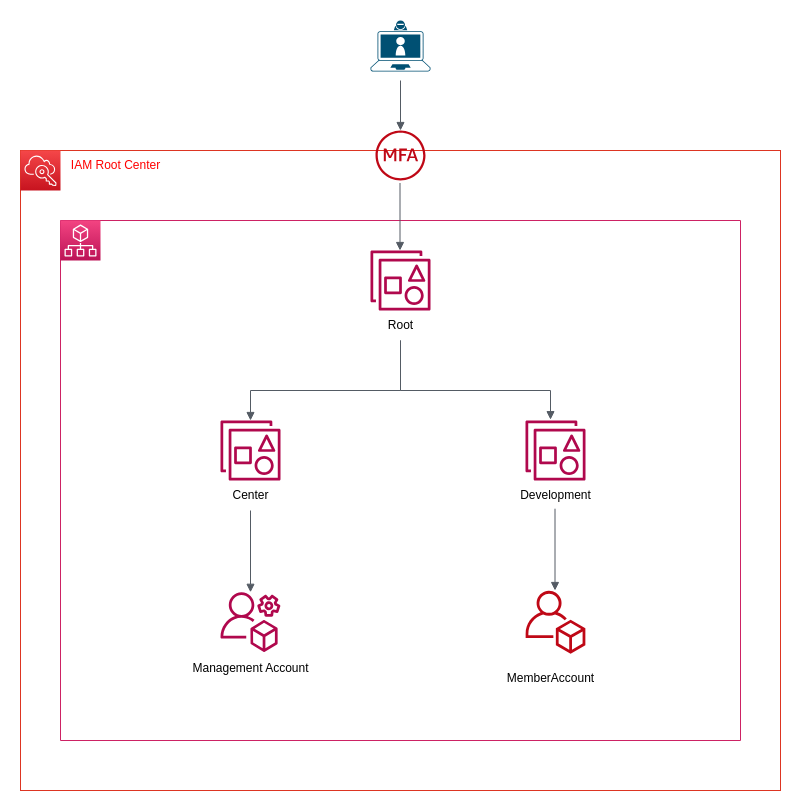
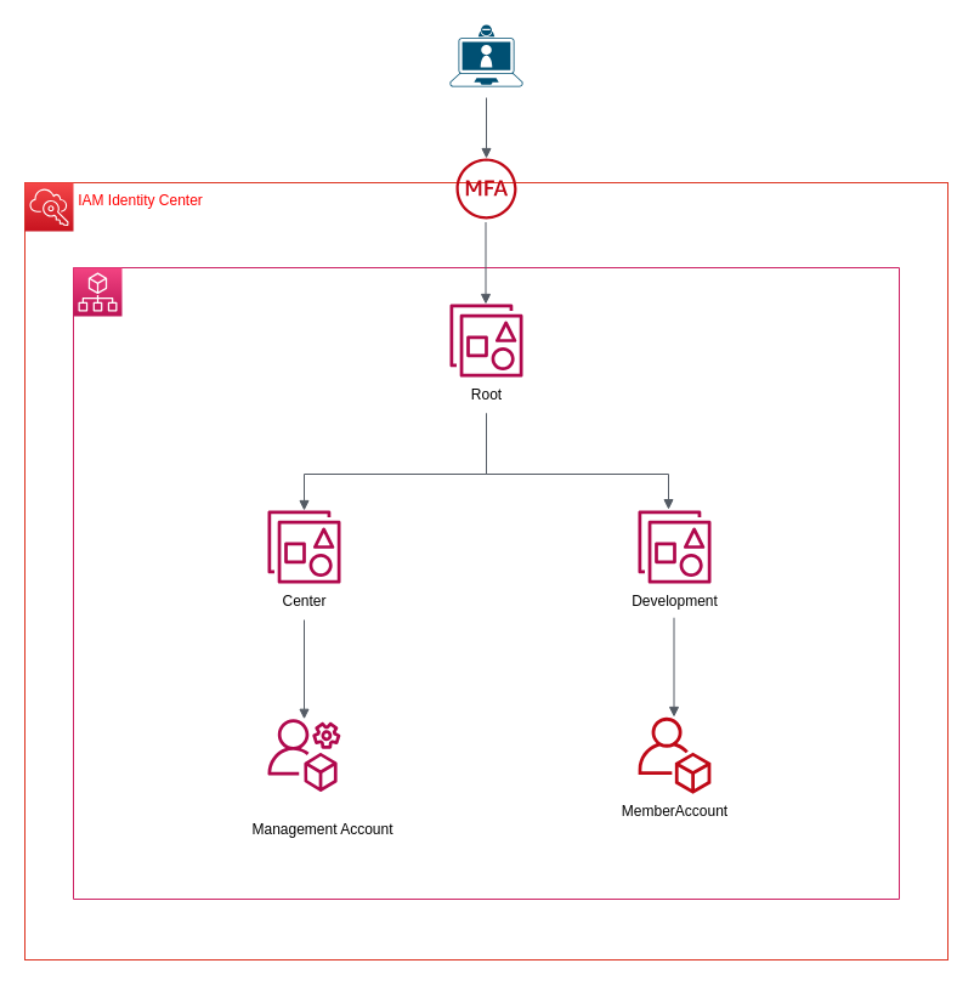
- <mxCell id="16" value="IAM Root Center" style="text;html=1;align=center;verticalAlign=middle;resizable=0;points=[];autosize=1;strokeColor=none;fillColor=none;fontColor=#FF0000;" vertex="1" parent="2"><mxGeometry x="-10" y="-70" width="130" height="30" as="geometry" /></mxCell>
+ <mxCell id="16" value="IAM Identity Center" style="text;html=1;align=center;verticalAlign=middle;resizable=0;points=[];autosize=1;strokeColor=none;fillColor=none;fontColor=#FF0000;" vertex="1" parent="2"><mxGeometry x="-10" y="-70" width="130" height="30" as="geometry" /></mxCell>
- <mxCell id="13" value="Management Account" style="text;html=1;align=center;verticalAlign=middle;resizable=0;points=[];autosize=1;strokeColor=none;fillColor=none;fontColor=#000000;" vertex="1" parent="2"><mxGeometry x="120" y="433.24" width="140" height="30" as="geometry" /></mxCell>
+ <mxCell id="13" value="Management Account" style="text;html=1;align=center;verticalAlign=middle;resizable=0;points=[];autosize=1;strokeColor=none;fillColor=none;fontColor=#000000;" vertex="1" parent="2"><mxGeometry x="135" y="448.24" width="140" height="30" as="geometry" /></mxCell>
- <mxCell id="14" value="MemberAccount" style="text;html=1;align=center;verticalAlign=middle;resizable=0;points=[];autosize=1;strokeColor=none;fillColor=none;fontColor=#000000;" vertex="1" parent="2"><mxGeometry x="435" y="443.24" width="110" height="30" as="geometry" /></mxCell>
+ <mxCell id="14" value="MemberAccount" style="text;html=1;align=center;verticalAlign=middle;resizable=0;points=[];autosize=1;strokeColor=none;fillColor=none;fontColor=#000000;" vertex="1" parent="2"><mxGeometry x="440" y="433.24" width="110" height="30" as="geometry" /></mxCell>
